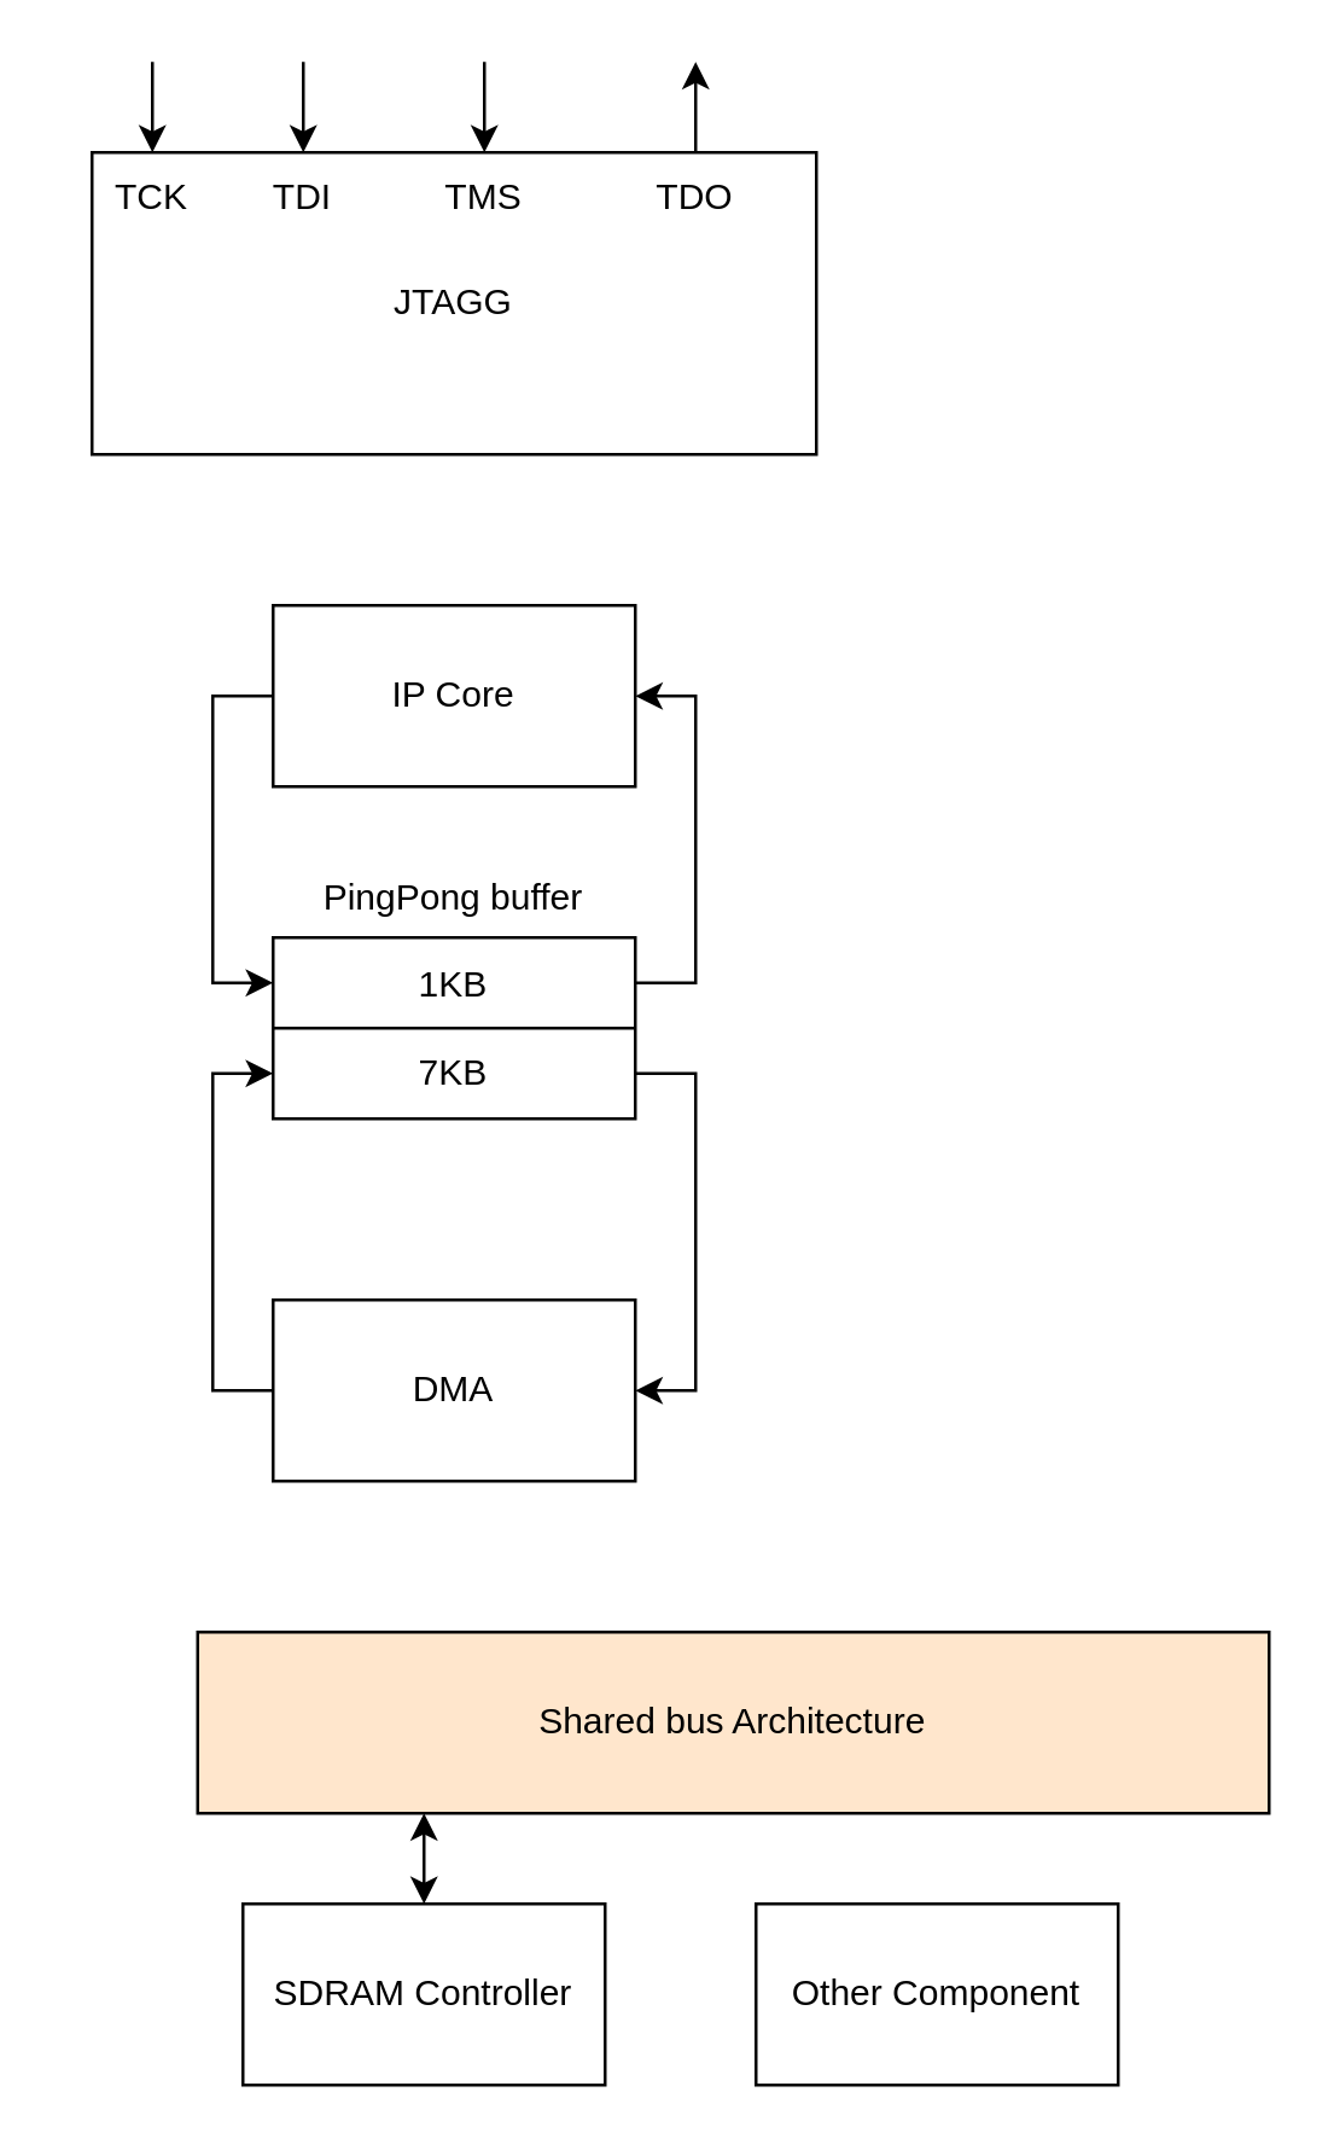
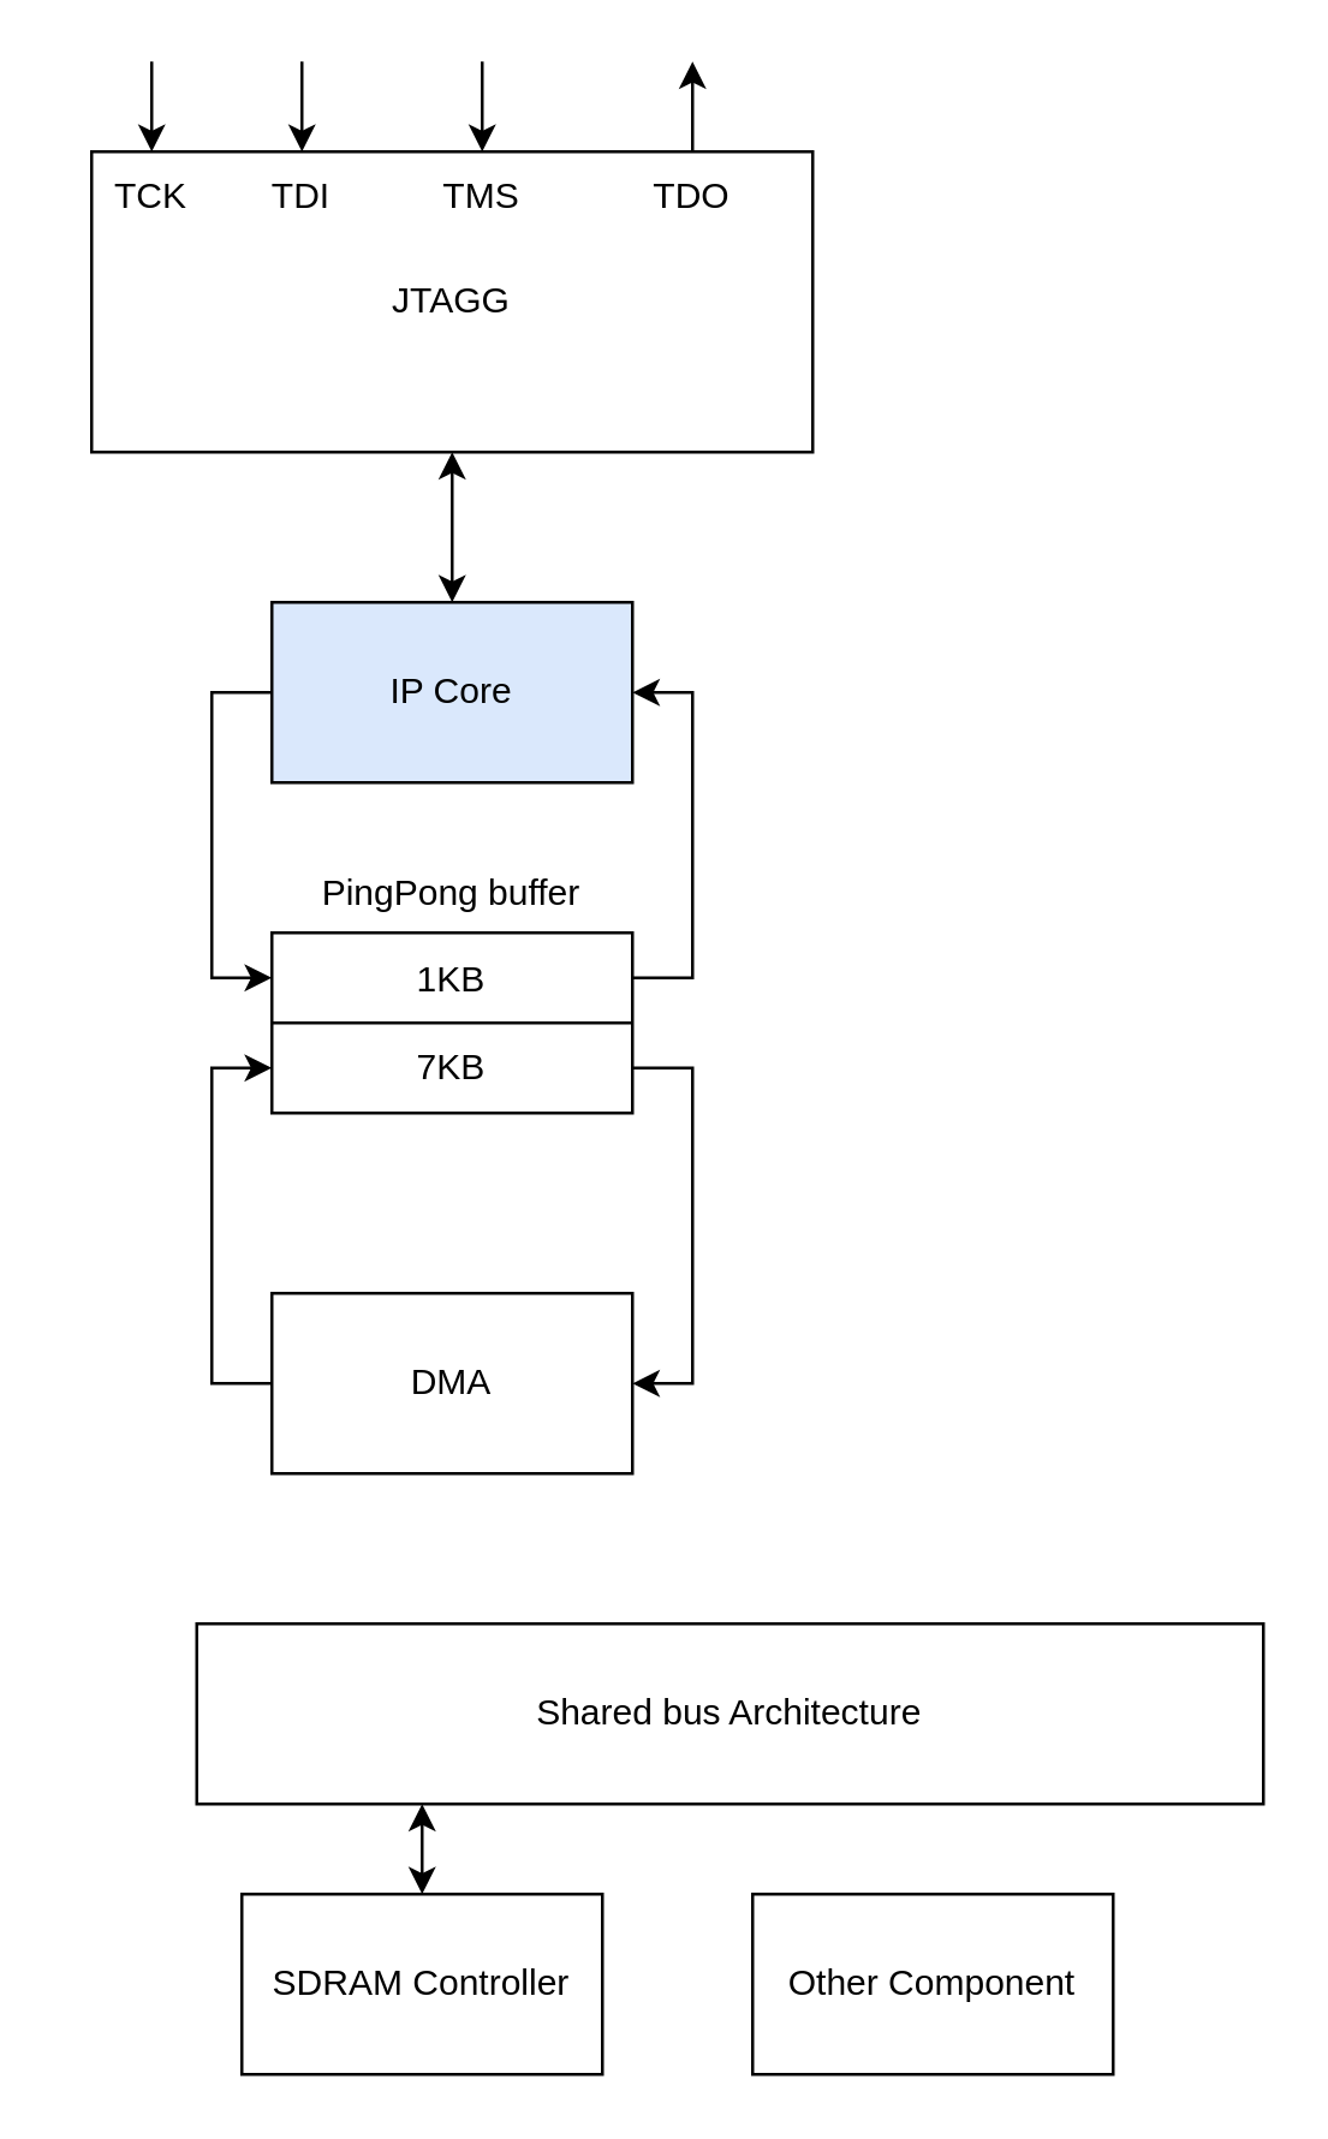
+ <mxCell id="2" style="edgeStyle=orthogonalEdgeStyle;rounded=0;orthogonalLoop=1;jettySize=auto;html=1;exitX=0.5;exitY=1;exitDx=0;exitDy=0;entryX=0.5;entryY=0;entryDx=0;entryDy=0;endArrow=classic;startFill=1;startArrow=classic;endFill=1;" edge="1" parent="1" source="3" target="5"><mxGeometry relative="1" as="geometry" /></mxCell>
- <mxCell id="5" value="IP Core" style="rounded=0;whiteSpace=wrap;html=1;" vertex="1" parent="1"><mxGeometry x="90" y="200" width="120" height="60" as="geometry" /></mxCell>
+ <mxCell id="5" value="IP Core" style="rounded=0;whiteSpace=wrap;html=1;fillColor=#dae8fc;" vertex="1" parent="1"><mxGeometry x="90" y="200" width="120" height="60" as="geometry" /></mxCell>
- <mxCell id="12" value="Shared bus Architecture" style="rounded=0;whiteSpace=wrap;html=1;fillColor=#ffe6cc;" vertex="1" parent="1"><mxGeometry x="65" y="540" width="355" height="60" as="geometry" /></mxCell>
+ <mxCell id="12" value="Shared bus Architecture" style="rounded=0;whiteSpace=wrap;html=1;" vertex="1" parent="1"><mxGeometry x="65" y="540" width="355" height="60" as="geometry" /></mxCell>
